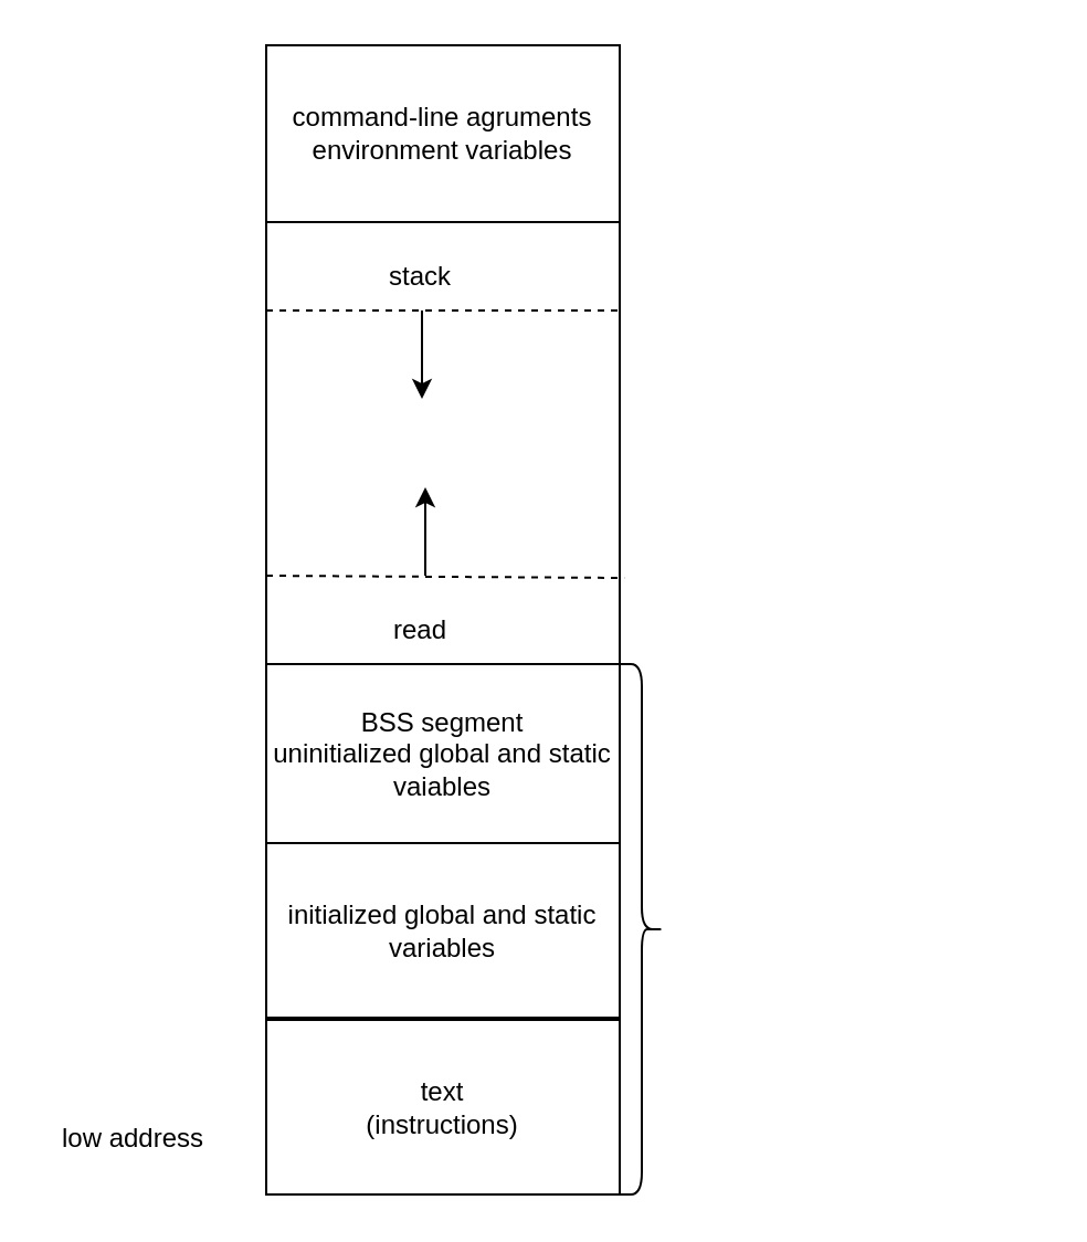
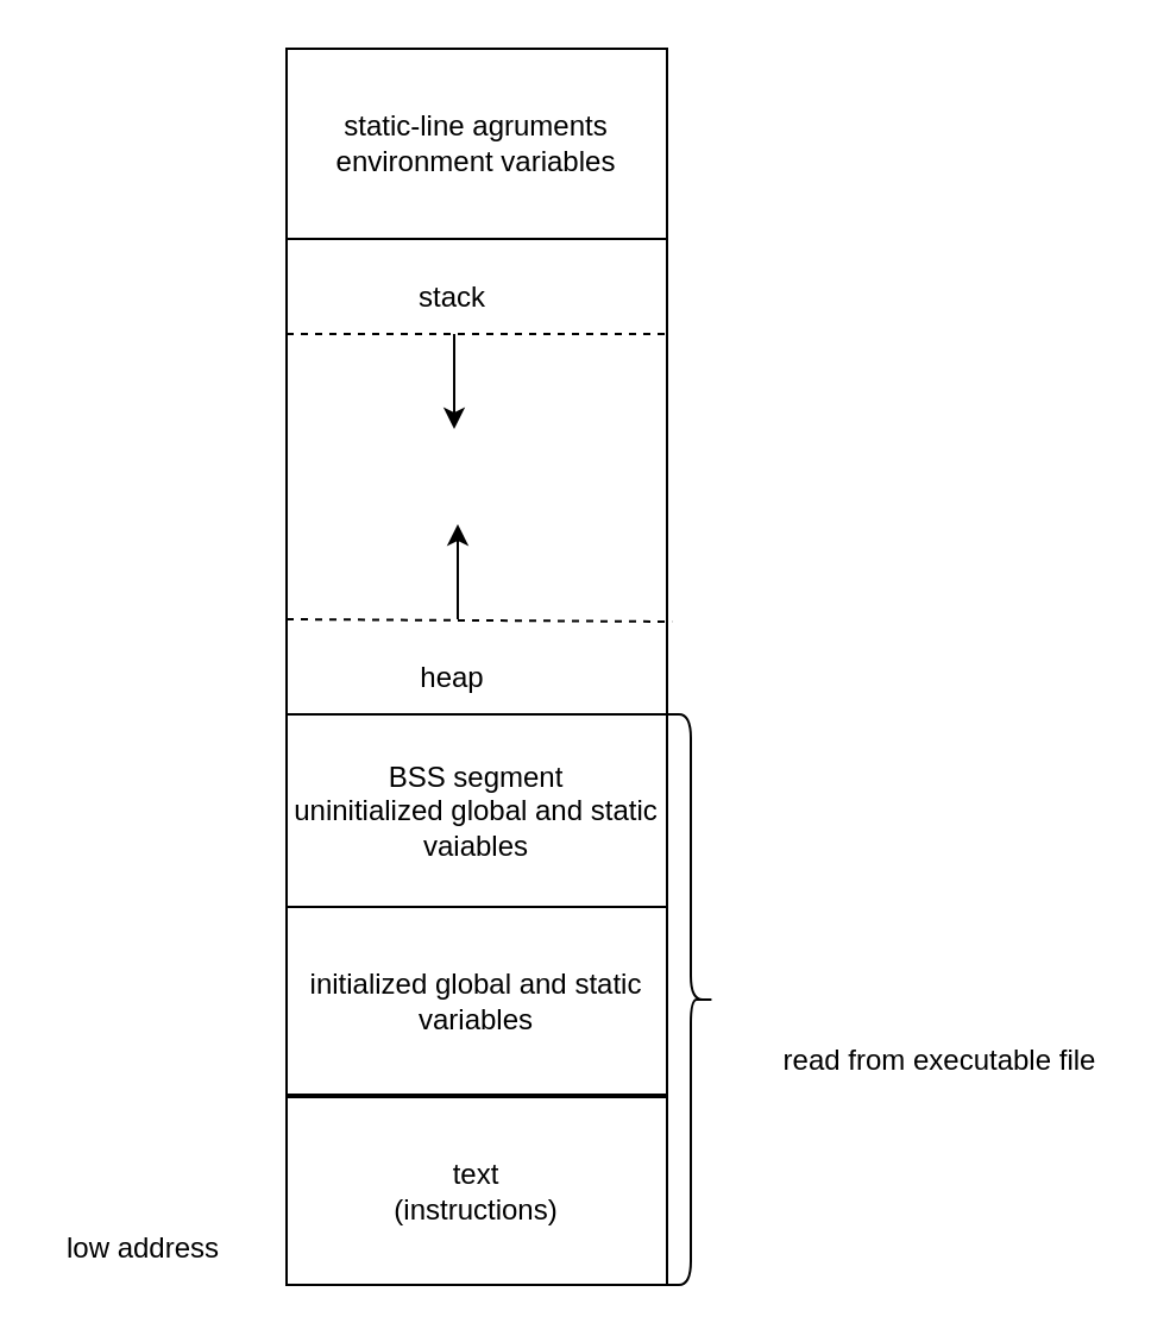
- <mxCell id="13" value="command-line agruments&lt;br&gt;environment variables" style="rounded=0;whiteSpace=wrap;html=1;" vertex="1" parent="1"><mxGeometry x="120" y="20" width="160" height="80" as="geometry" /></mxCell>
+ <mxCell id="13" value="static-line agruments&lt;br&gt;environment variables" style="rounded=0;whiteSpace=wrap;html=1;" vertex="1" parent="1"><mxGeometry x="120" y="20" width="160" height="80" as="geometry" /></mxCell>
- <mxCell id="9" value="read" style="text;html=1;strokeColor=none;fillColor=none;align=center;verticalAlign=middle;whiteSpace=wrap;rounded=0;" vertex="1" parent="1"><mxGeometry x="160" y="270" width="60" height="30" as="geometry" /></mxCell>
+ <mxCell id="9" value="heap" style="text;html=1;strokeColor=none;fillColor=none;align=center;verticalAlign=middle;whiteSpace=wrap;rounded=0;" vertex="1" parent="1"><mxGeometry x="160" y="270" width="60" height="30" as="geometry" /></mxCell>
+ <mxCell id="6" value="read from executable file" style="text;html=1;strokeColor=none;fillColor=none;align=center;verticalAlign=middle;whiteSpace=wrap;rounded=0;" vertex="1" parent="1"><mxGeometry x="320" y="431" width="150" height="30" as="geometry" /></mxCell>
- <mxCell id="3" value="low address" style="text;html=1;strokeColor=none;fillColor=none;align=center;verticalAlign=middle;whiteSpace=wrap;rounded=0;" vertex="1" parent="1"><mxGeometry x="20" y="500" width="80" height="30" as="geometry" /></mxCell>
+ <mxCell id="3" value="low address" style="text;html=1;strokeColor=none;fillColor=none;align=center;verticalAlign=middle;whiteSpace=wrap;rounded=0;" vertex="1" parent="1"><mxGeometry x="20" y="510" width="80" height="30" as="geometry" /></mxCell>
